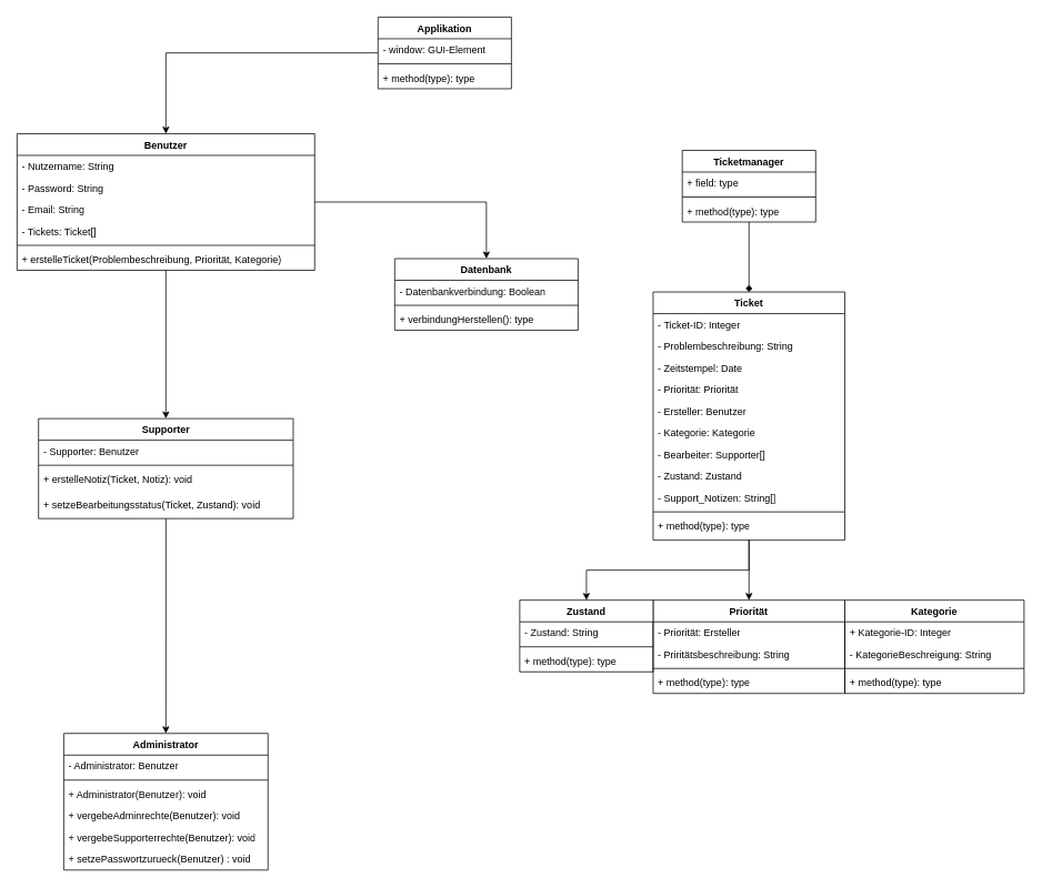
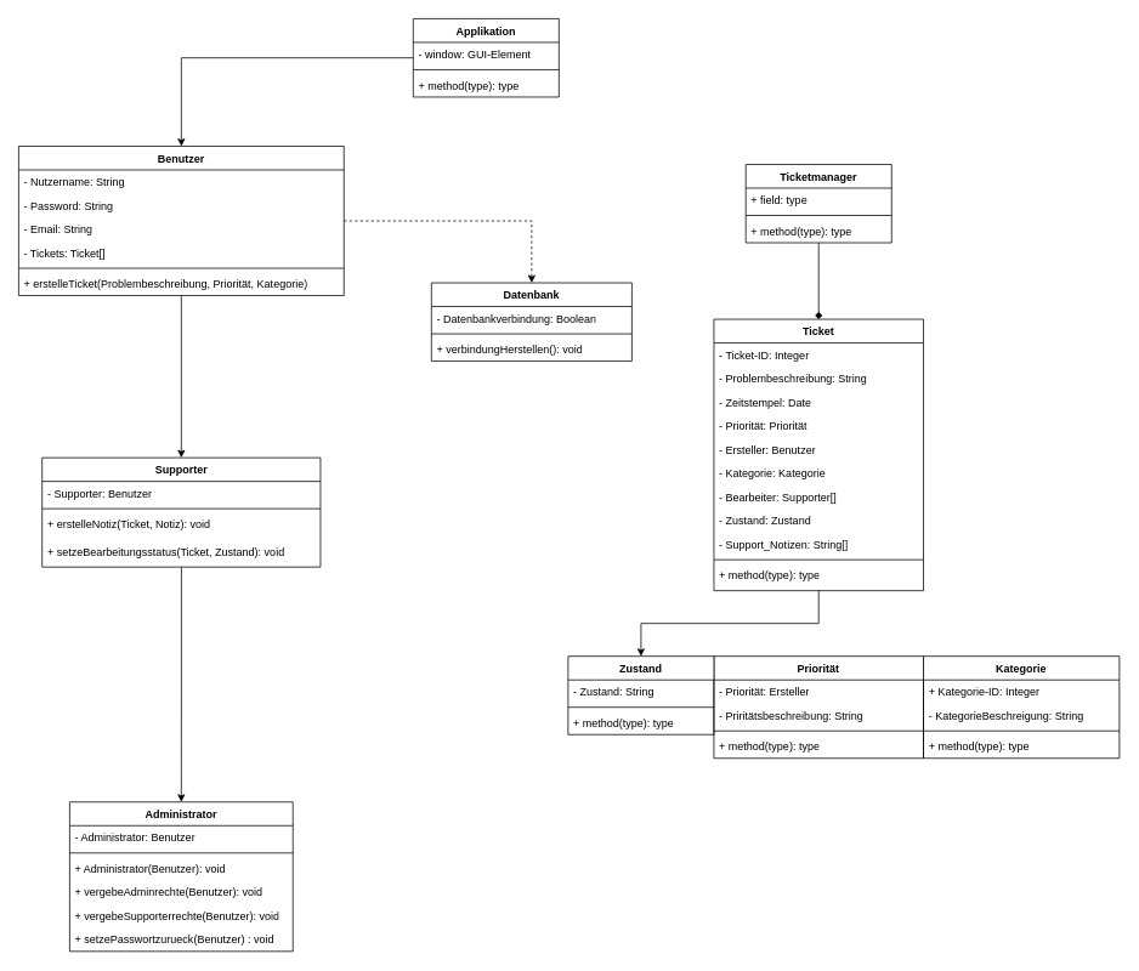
- <mxCell id="21" style="edgeStyle=orthogonalEdgeStyle;rounded=0;orthogonalLoop=1;jettySize=auto;html=1;entryX=0.5;entryY=0;entryDx=0;entryDy=0;" parent="1" source="22" target="16" edge="1"><mxGeometry relative="1" as="geometry" /></mxCell>
+ <mxCell id="21" style="edgeStyle=orthogonalEdgeStyle;rounded=0;orthogonalLoop=1;jettySize=auto;html=1;entryX=0.5;entryY=0;entryDx=0;entryDy=0;dashed=1;" parent="1" source="22" target="16" edge="1"><mxGeometry relative="1" as="geometry" /></mxCell>
- <mxCell id="19" value="+ verbindungHerstellen(): type" style="text;strokeColor=none;fillColor=none;align=left;verticalAlign=top;spacingLeft=4;spacingRight=4;overflow=hidden;rotatable=0;points=[[0,0.5],[1,0.5]];portConstraint=eastwest;whiteSpace=wrap;html=1;" parent="16" vertex="1"><mxGeometry y="60" width="220" height="26" as="geometry" /></mxCell>
+ <mxCell id="19" value="+ verbindungHerstellen(): void" style="text;strokeColor=none;fillColor=none;align=left;verticalAlign=top;spacingLeft=4;spacingRight=4;overflow=hidden;rotatable=0;points=[[0,0.5],[1,0.5]];portConstraint=eastwest;whiteSpace=wrap;html=1;" parent="16" vertex="1"><mxGeometry y="60" width="220" height="26" as="geometry" /></mxCell>
- <mxCell id="3" style="edgeStyle=orthogonalEdgeStyle;rounded=0;orthogonalLoop=1;jettySize=auto;html=1;entryX=0.5;entryY=0;entryDx=0;entryDy=0;" parent="1" source="4" target="42" edge="1"><mxGeometry relative="1" as="geometry" /></mxCell>
